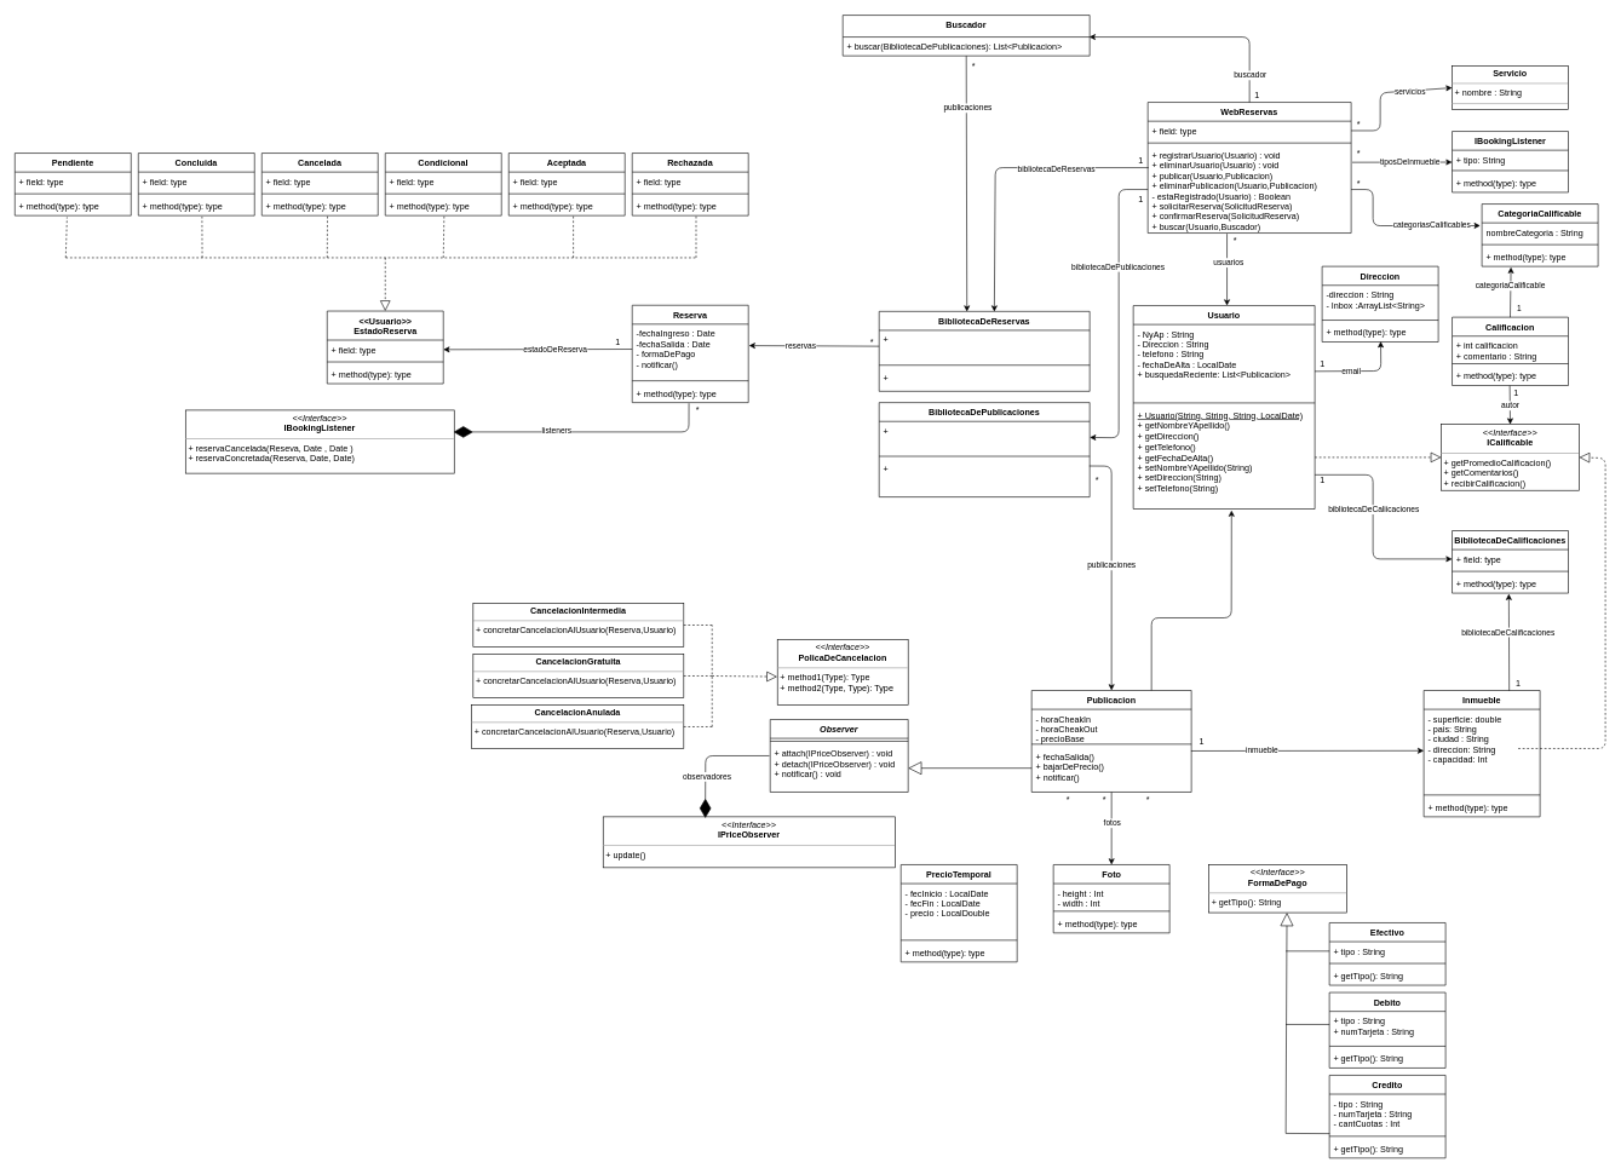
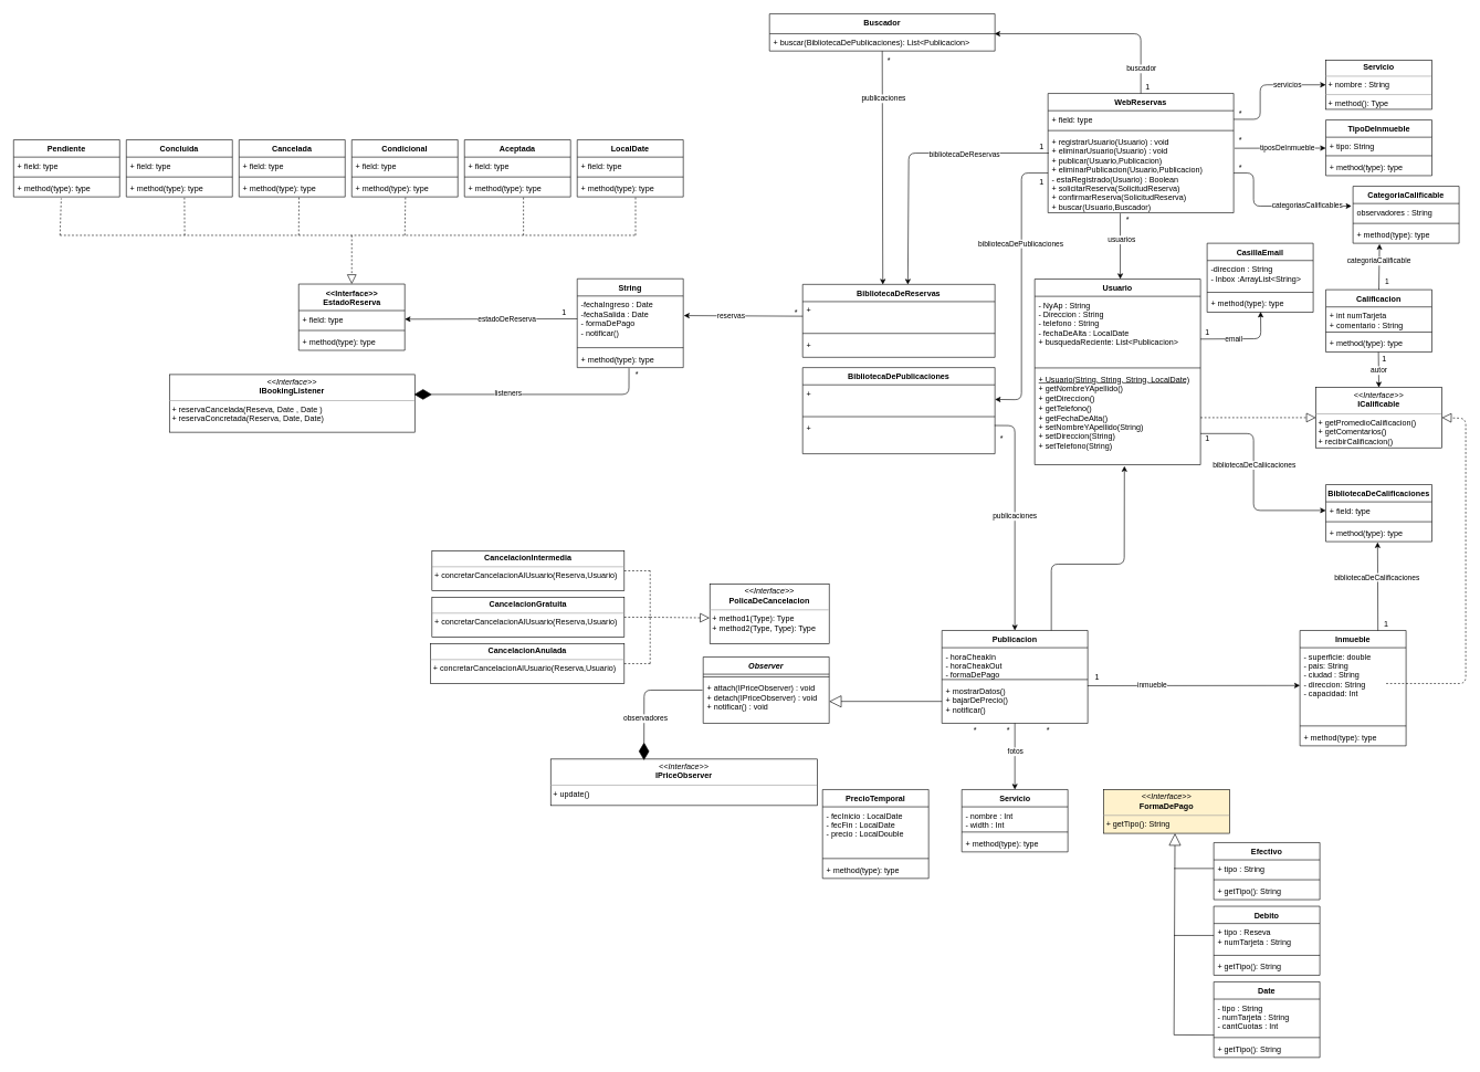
- <mxCell id="40" value="&lt;p style=&quot;margin: 0px ; margin-top: 4px ; text-align: center&quot;&gt;&lt;b&gt;Servicio&lt;/b&gt;&lt;/p&gt;&lt;hr size=&quot;1&quot;&gt;&lt;p style=&quot;margin: 0px ; margin-left: 4px&quot;&gt;+ nombre : String&lt;/p&gt;&lt;hr size=&quot;1&quot;&gt;&lt;p style=&quot;margin: 0px ; margin-left: 4px&quot;&gt;+ method(): Type&lt;/p&gt;" style="verticalAlign=top;align=left;overflow=fill;fontSize=12;fontFamily=Helvetica;html=1;" vertex="1" parent="1"><mxGeometry x="1999" y="90" width="160" height="60" as="geometry" /></mxCell>
+ <mxCell id="40" value="&lt;p style=&quot;margin: 0px ; margin-top: 4px ; text-align: center&quot;&gt;&lt;b&gt;Servicio&lt;/b&gt;&lt;/p&gt;&lt;hr size=&quot;1&quot;&gt;&lt;p style=&quot;margin: 0px ; margin-left: 4px&quot;&gt;+ nombre : String&lt;/p&gt;&lt;hr size=&quot;1&quot;&gt;&lt;p style=&quot;margin: 0px ; margin-left: 4px&quot;&gt;+ method(): Type&lt;/p&gt;" style="verticalAlign=top;align=left;overflow=fill;fontSize=12;fontFamily=Helvetica;html=1;" vertex="1" parent="1"><mxGeometry x="1999" y="90" width="160" height="74" as="geometry" /></mxCell>
- <mxCell id="36" value="IBookingListener" style="swimlane;fontStyle=1;align=center;verticalAlign=top;childLayout=stackLayout;horizontal=1;startSize=26;horizontalStack=0;resizeParent=1;resizeParentMax=0;resizeLast=0;collapsible=1;marginBottom=0;html=1;" vertex="1" parent="1"><mxGeometry x="1999" y="180" width="160" height="84" as="geometry" /></mxCell>
+ <mxCell id="36" value="TipoDeInmueble" style="swimlane;fontStyle=1;align=center;verticalAlign=top;childLayout=stackLayout;horizontal=1;startSize=26;horizontalStack=0;resizeParent=1;resizeParentMax=0;resizeLast=0;collapsible=1;marginBottom=0;html=1;" vertex="1" parent="1"><mxGeometry x="1999" y="180" width="160" height="84" as="geometry" /></mxCell>
- <mxCell id="137" value="Rechazada" style="swimlane;fontStyle=1;align=center;verticalAlign=top;childLayout=stackLayout;horizontal=1;startSize=26;horizontalStack=0;resizeParent=1;resizeParentMax=0;resizeLast=0;collapsible=1;marginBottom=0;" vertex="1" parent="1"><mxGeometry x="870" y="210" width="160" height="86" as="geometry" /></mxCell>
+ <mxCell id="137" value="LocalDate" style="swimlane;fontStyle=1;align=center;verticalAlign=top;childLayout=stackLayout;horizontal=1;startSize=26;horizontalStack=0;resizeParent=1;resizeParentMax=0;resizeLast=0;collapsible=1;marginBottom=0;" vertex="1" parent="1"><mxGeometry x="870" y="210" width="160" height="86" as="geometry" /></mxCell>
- <mxCell id="33" value="nombreCategoria : String" style="text;strokeColor=none;fillColor=none;align=left;verticalAlign=top;spacingLeft=4;spacingRight=4;overflow=hidden;rotatable=0;points=[[0,0.5],[1,0.5]];portConstraint=eastwest;" vertex="1" parent="32"><mxGeometry y="26" width="160" height="26" as="geometry" /></mxCell>
+ <mxCell id="33" value="observadores : String" style="text;strokeColor=none;fillColor=none;align=left;verticalAlign=top;spacingLeft=4;spacingRight=4;overflow=hidden;rotatable=0;points=[[0,0.5],[1,0.5]];portConstraint=eastwest;" vertex="1" parent="32"><mxGeometry y="26" width="160" height="26" as="geometry" /></mxCell>
- <mxCell id="109" value="Direccion" style="swimlane;fontStyle=1;align=center;verticalAlign=top;childLayout=stackLayout;horizontal=1;startSize=26;horizontalStack=0;resizeParent=1;resizeParentMax=0;resizeLast=0;collapsible=1;marginBottom=0;" vertex="1" parent="1"><mxGeometry x="1820" y="366" width="160" height="104" as="geometry" /></mxCell>
+ <mxCell id="109" value="CasillaEmail" style="swimlane;fontStyle=1;align=center;verticalAlign=top;childLayout=stackLayout;horizontal=1;startSize=26;horizontalStack=0;resizeParent=1;resizeParentMax=0;resizeLast=0;collapsible=1;marginBottom=0;" vertex="1" parent="1"><mxGeometry x="1820" y="366" width="160" height="104" as="geometry" /></mxCell>
- <mxCell id="115" value="Reserva" style="swimlane;fontStyle=1;align=center;verticalAlign=top;childLayout=stackLayout;horizontal=1;startSize=26;horizontalStack=0;resizeParent=1;resizeParentMax=0;resizeLast=0;collapsible=1;marginBottom=0;" vertex="1" parent="1"><mxGeometry x="870" y="419.5" width="160" height="134" as="geometry" /></mxCell>
+ <mxCell id="115" value="String" style="swimlane;fontStyle=1;align=center;verticalAlign=top;childLayout=stackLayout;horizontal=1;startSize=26;horizontalStack=0;resizeParent=1;resizeParentMax=0;resizeLast=0;collapsible=1;marginBottom=0;" vertex="1" parent="1"><mxGeometry x="870" y="419.5" width="160" height="134" as="geometry" /></mxCell>
- <mxCell id="125" value="&amp;lt;&amp;lt;Usuario&amp;gt;&amp;gt;&lt;br&gt;EstadoReserva" style="swimlane;fontStyle=1;align=center;verticalAlign=top;childLayout=stackLayout;horizontal=1;startSize=40;horizontalStack=0;resizeParent=1;resizeParentMax=0;resizeLast=0;collapsible=1;marginBottom=0;html=1;" vertex="1" parent="1"><mxGeometry x="450" y="427.5" width="160" height="100" as="geometry" /></mxCell>
+ <mxCell id="125" value="&amp;lt;&amp;lt;Interface&amp;gt;&amp;gt;&lt;br&gt;EstadoReserva" style="swimlane;fontStyle=1;align=center;verticalAlign=top;childLayout=stackLayout;horizontal=1;startSize=40;horizontalStack=0;resizeParent=1;resizeParentMax=0;resizeLast=0;collapsible=1;marginBottom=0;html=1;" vertex="1" parent="1"><mxGeometry x="450" y="427.5" width="160" height="100" as="geometry" /></mxCell>
- <mxCell id="46" value="+ int calificacion&#10;+ comentario : String" style="text;strokeColor=none;fillColor=none;align=left;verticalAlign=top;spacingLeft=4;spacingRight=4;overflow=hidden;rotatable=0;points=[[0,0.5],[1,0.5]];portConstraint=eastwest;" vertex="1" parent="45"><mxGeometry y="26" width="160" height="34" as="geometry" /></mxCell>
+ <mxCell id="46" value="+ int numTarjeta&#10;+ comentario : String" style="text;strokeColor=none;fillColor=none;align=left;verticalAlign=top;spacingLeft=4;spacingRight=4;overflow=hidden;rotatable=0;points=[[0,0.5],[1,0.5]];portConstraint=eastwest;" vertex="1" parent="45"><mxGeometry y="26" width="160" height="34" as="geometry" /></mxCell>
- <mxCell id="26" value="- horaCheakIn &#10;- horaCheakOut&#10;- precioBase" style="text;strokeColor=none;fillColor=none;align=left;verticalAlign=top;spacingLeft=4;spacingRight=4;overflow=hidden;rotatable=0;points=[[0,0.5],[1,0.5]];portConstraint=eastwest;" vertex="1" parent="25"><mxGeometry y="26" width="220" height="44" as="geometry" /></mxCell>
+ <mxCell id="26" value="- horaCheakIn &#10;- horaCheakOut&#10;- formaDePago" style="text;strokeColor=none;fillColor=none;align=left;verticalAlign=top;spacingLeft=4;spacingRight=4;overflow=hidden;rotatable=0;points=[[0,0.5],[1,0.5]];portConstraint=eastwest;" vertex="1" parent="25"><mxGeometry y="26" width="220" height="44" as="geometry" /></mxCell>
- <mxCell id="28" value="+ fechaSalida()&#10;+ bajarDePrecio()&#10;+ notificar()" style="text;strokeColor=none;fillColor=none;align=left;verticalAlign=top;spacingLeft=4;spacingRight=4;overflow=hidden;rotatable=0;points=[[0,0.5],[1,0.5]];portConstraint=eastwest;" vertex="1" parent="25"><mxGeometry y="78" width="220" height="62" as="geometry" /></mxCell>
+ <mxCell id="28" value="+ mostrarDatos()&#10;+ bajarDePrecio()&#10;+ notificar()" style="text;strokeColor=none;fillColor=none;align=left;verticalAlign=top;spacingLeft=4;spacingRight=4;overflow=hidden;rotatable=0;points=[[0,0.5],[1,0.5]];portConstraint=eastwest;" vertex="1" parent="25"><mxGeometry y="78" width="220" height="62" as="geometry" /></mxCell>
- <mxCell id="96" value="&lt;p style=&quot;margin: 0px ; margin-top: 4px ; text-align: center&quot;&gt;&lt;i&gt;&amp;lt;&amp;lt;Interface&amp;gt;&amp;gt;&lt;/i&gt;&lt;br&gt;&lt;b&gt;IPriceObserver&lt;/b&gt;&lt;/p&gt;&lt;hr size=&quot;1&quot;&gt;&lt;p style=&quot;margin: 0px ; margin-left: 4px&quot;&gt;&lt;/p&gt;&lt;p style=&quot;margin: 0px ; margin-left: 4px&quot;&gt;+ update()&lt;/p&gt;" style="verticalAlign=top;align=left;overflow=fill;fontSize=12;fontFamily=Helvetica;html=1;" vertex="1" parent="1"><mxGeometry x="830" y="1124" width="402" height="70" as="geometry" /></mxCell>
+ <mxCell id="96" value="&lt;p style=&quot;margin: 0px ; margin-top: 4px ; text-align: center&quot;&gt;&lt;i&gt;&amp;lt;&amp;lt;Interface&amp;gt;&amp;gt;&lt;/i&gt;&lt;br&gt;&lt;b&gt;IPriceObserver&lt;/b&gt;&lt;/p&gt;&lt;hr size=&quot;1&quot;&gt;&lt;p style=&quot;margin: 0px ; margin-left: 4px&quot;&gt;&lt;/p&gt;&lt;p style=&quot;margin: 0px ; margin-left: 4px&quot;&gt;+ update()&lt;/p&gt;" style="verticalAlign=top;align=left;overflow=fill;fontSize=12;fontFamily=Helvetica;html=1;" vertex="1" parent="1"><mxGeometry x="830" y="1144" width="402" height="70" as="geometry" /></mxCell>
- <mxCell id="66" value="Foto" style="swimlane;fontStyle=1;align=center;verticalAlign=top;childLayout=stackLayout;horizontal=1;startSize=26;horizontalStack=0;resizeParent=1;resizeParentMax=0;resizeLast=0;collapsible=1;marginBottom=0;html=1;" vertex="1" parent="1"><mxGeometry x="1450" y="1190" width="160" height="94" as="geometry" /></mxCell>
+ <mxCell id="66" value="Servicio" style="swimlane;fontStyle=1;align=center;verticalAlign=top;childLayout=stackLayout;horizontal=1;startSize=26;horizontalStack=0;resizeParent=1;resizeParentMax=0;resizeLast=0;collapsible=1;marginBottom=0;html=1;" vertex="1" parent="1"><mxGeometry x="1450" y="1190" width="160" height="94" as="geometry" /></mxCell>
- <mxCell id="72" value="&lt;p style=&quot;margin: 0px ; margin-top: 4px ; text-align: center&quot;&gt;&lt;i&gt;&amp;lt;&amp;lt;Interface&amp;gt;&amp;gt;&lt;/i&gt;&lt;br&gt;&lt;b&gt;FormaDePago&lt;/b&gt;&lt;/p&gt;&lt;hr size=&quot;1&quot;&gt;&lt;p style=&quot;margin: 0px ; margin-left: 4px&quot;&gt;&lt;span&gt;+ getTipo(): String&lt;/span&gt;&lt;br&gt;&lt;/p&gt;" style="verticalAlign=top;align=left;overflow=fill;fontSize=12;fontFamily=Helvetica;html=1;strokeColor=#000000;" vertex="1" parent="1"><mxGeometry x="1664" y="1190" width="190" height="66" as="geometry" /></mxCell>
+ <mxCell id="72" value="&lt;p style=&quot;margin: 0px ; margin-top: 4px ; text-align: center&quot;&gt;&lt;i&gt;&amp;lt;&amp;lt;Interface&amp;gt;&amp;gt;&lt;/i&gt;&lt;br&gt;&lt;b&gt;FormaDePago&lt;/b&gt;&lt;/p&gt;&lt;hr size=&quot;1&quot;&gt;&lt;p style=&quot;margin: 0px ; margin-left: 4px&quot;&gt;&lt;span&gt;+ getTipo(): String&lt;/span&gt;&lt;br&gt;&lt;/p&gt;" style="verticalAlign=top;align=left;overflow=fill;fontSize=12;fontFamily=Helvetica;html=1;strokeColor=#000000;fillColor=#fff2cc;" vertex="1" parent="1"><mxGeometry x="1664" y="1190" width="190" height="66" as="geometry" /></mxCell>
- <mxCell id="67" value="- height : Int &#10;- width : Int" style="text;strokeColor=none;fillColor=none;align=left;verticalAlign=top;spacingLeft=4;spacingRight=4;overflow=hidden;rotatable=0;points=[[0,0.5],[1,0.5]];portConstraint=eastwest;" vertex="1" parent="66"><mxGeometry y="26" width="160" height="34" as="geometry" /></mxCell>
+ <mxCell id="67" value="- nombre : Int &#10;- width : Int" style="text;strokeColor=none;fillColor=none;align=left;verticalAlign=top;spacingLeft=4;spacingRight=4;overflow=hidden;rotatable=0;points=[[0,0.5],[1,0.5]];portConstraint=eastwest;" vertex="1" parent="66"><mxGeometry y="26" width="160" height="34" as="geometry" /></mxCell>
- <mxCell id="74" value="+ tipo : String&#10;+ numTarjeta : String" style="text;strokeColor=none;fillColor=none;align=left;verticalAlign=top;spacingLeft=4;spacingRight=4;overflow=hidden;rotatable=0;points=[[0,0.5],[1,0.5]];portConstraint=eastwest;" vertex="1" parent="73"><mxGeometry y="26" width="160" height="44" as="geometry" /></mxCell>
+ <mxCell id="74" value="+ tipo : Reseva&#10;+ numTarjeta : String" style="text;strokeColor=none;fillColor=none;align=left;verticalAlign=top;spacingLeft=4;spacingRight=4;overflow=hidden;rotatable=0;points=[[0,0.5],[1,0.5]];portConstraint=eastwest;" vertex="1" parent="73"><mxGeometry y="26" width="160" height="44" as="geometry" /></mxCell>
- <mxCell id="77" value="Credito" style="swimlane;fontStyle=1;align=center;verticalAlign=top;childLayout=stackLayout;horizontal=1;startSize=26;horizontalStack=0;resizeParent=1;resizeParentMax=0;resizeLast=0;collapsible=1;marginBottom=0;" vertex="1" parent="1"><mxGeometry x="1830" y="1480" width="160" height="114" as="geometry" /></mxCell>
+ <mxCell id="77" value="Date" style="swimlane;fontStyle=1;align=center;verticalAlign=top;childLayout=stackLayout;horizontal=1;startSize=26;horizontalStack=0;resizeParent=1;resizeParentMax=0;resizeLast=0;collapsible=1;marginBottom=0;" vertex="1" parent="1"><mxGeometry x="1830" y="1480" width="160" height="114" as="geometry" /></mxCell>
